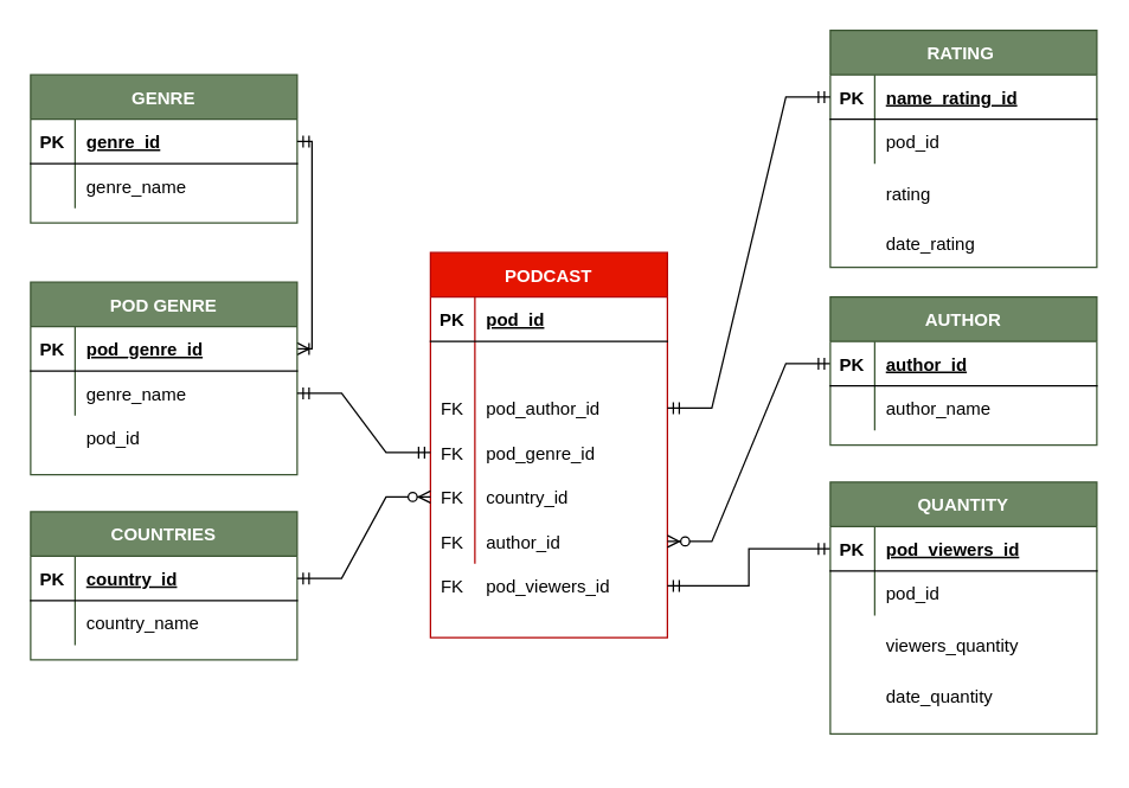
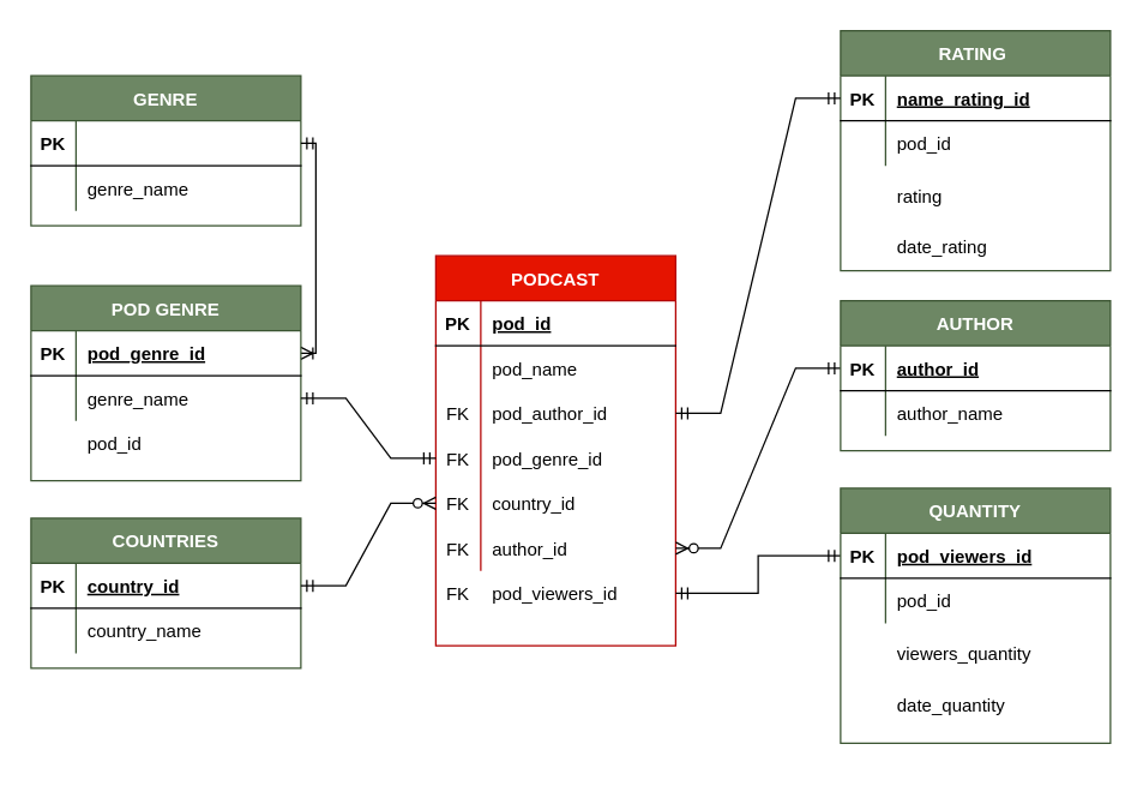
- <mxCell id="24" value="genre_id" style="shape=partialRectangle;connectable=0;fillColor=none;top=0;left=0;bottom=0;right=0;align=left;spacingLeft=6;fontStyle=5;overflow=hidden;" parent="22" vertex="1"><mxGeometry x="30" width="150" height="30" as="geometry"><mxRectangle width="150" height="30" as="alternateBounds" /></mxGeometry></mxCell>
+ <mxCell id="8" value="pod_name" style="shape=partialRectangle;connectable=0;fillColor=none;top=0;left=0;bottom=0;right=0;align=left;spacingLeft=6;overflow=hidden;" parent="6" vertex="1"><mxGeometry x="30" width="130" height="30" as="geometry"><mxRectangle width="130" height="30" as="alternateBounds" /></mxGeometry></mxCell>
